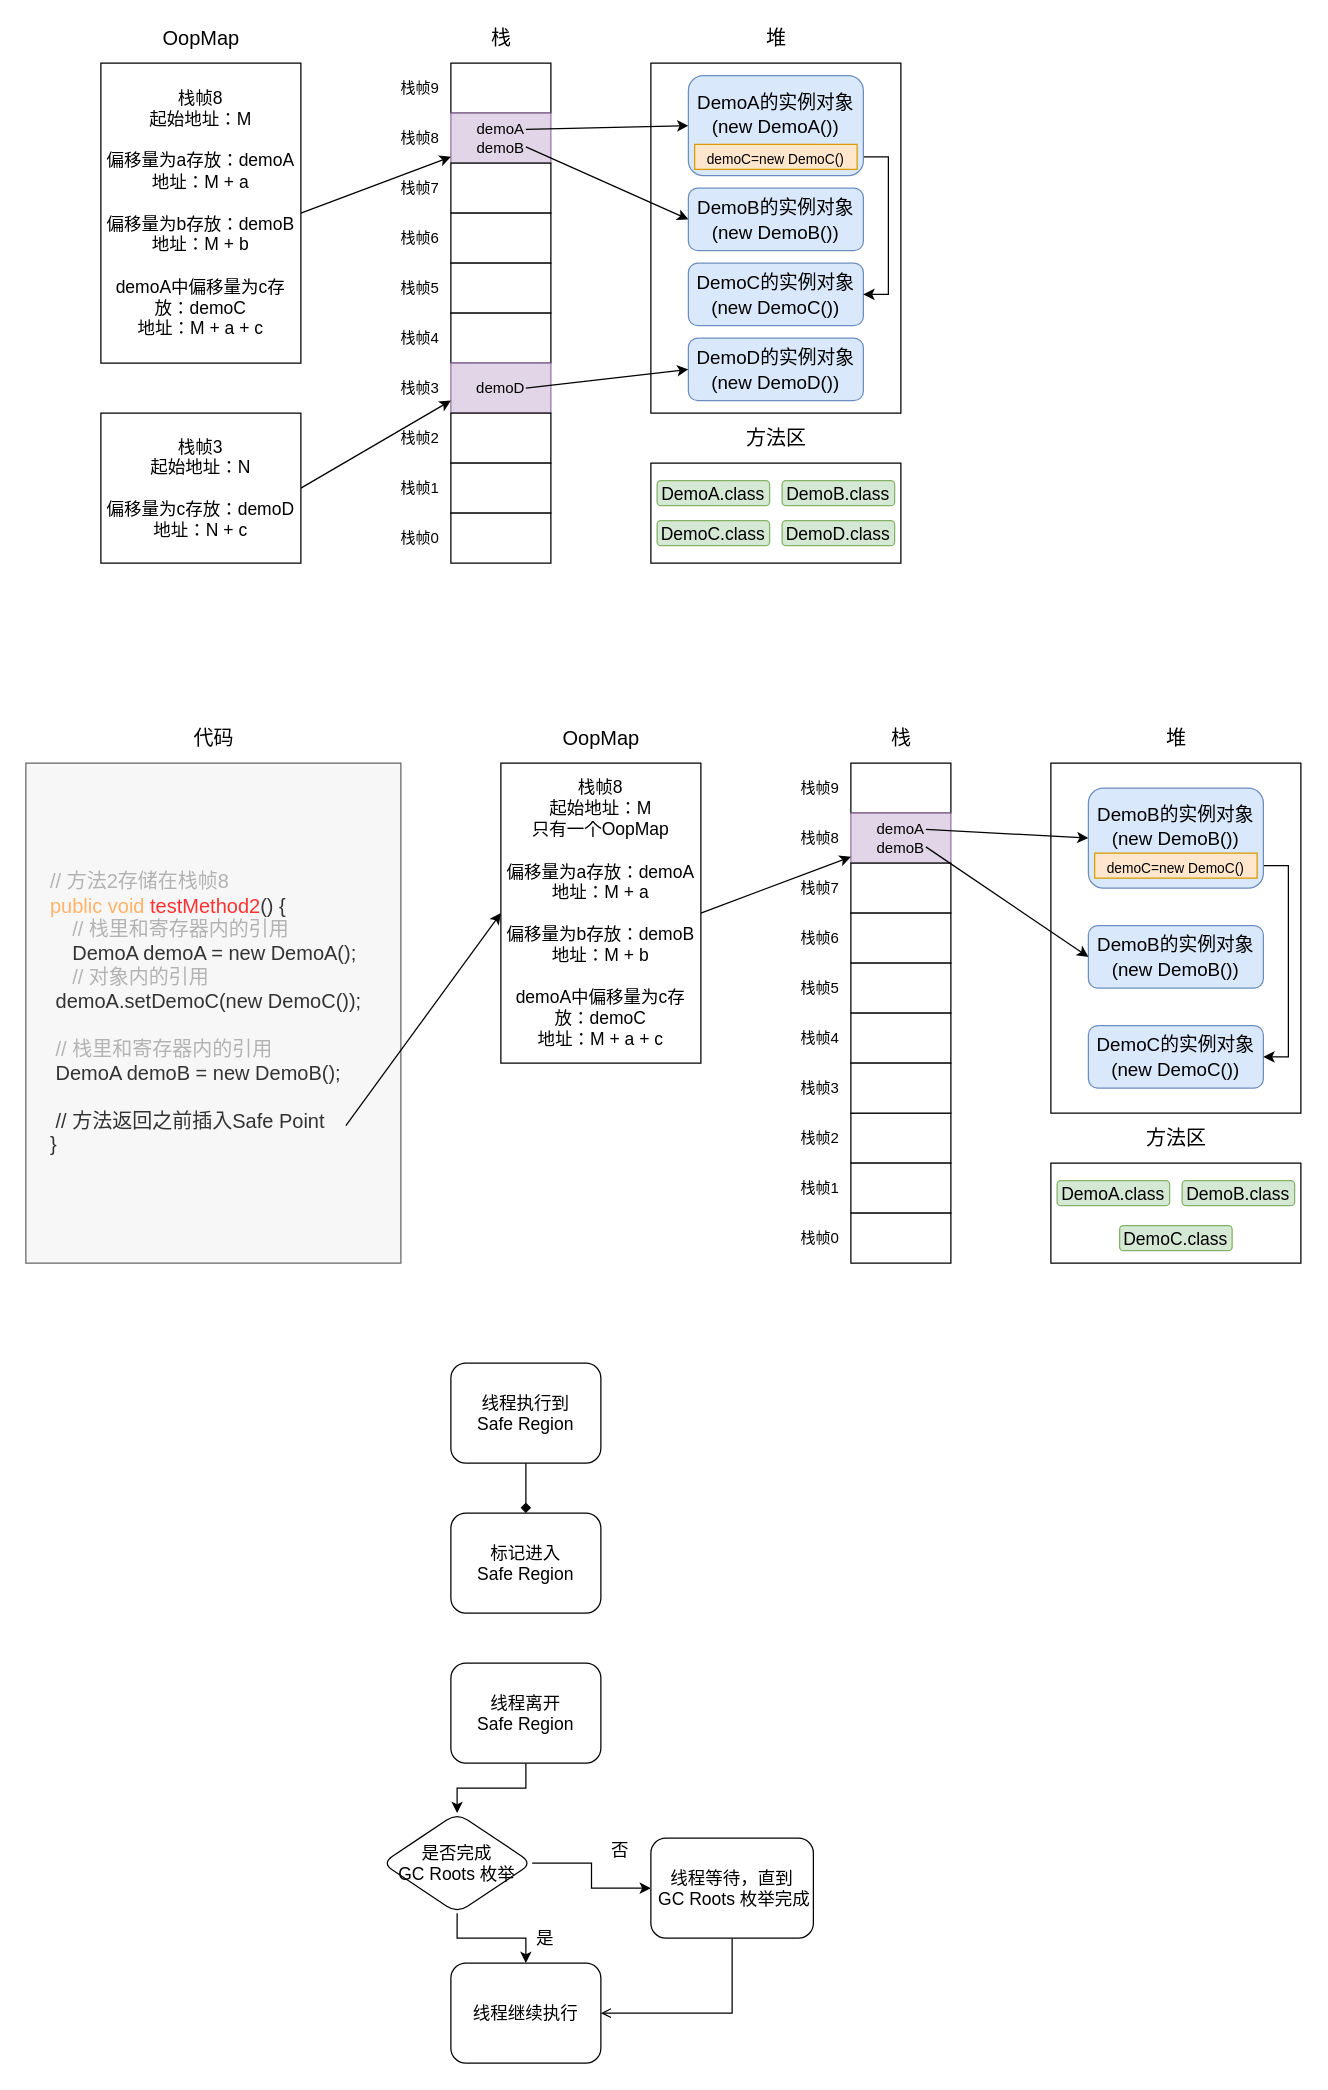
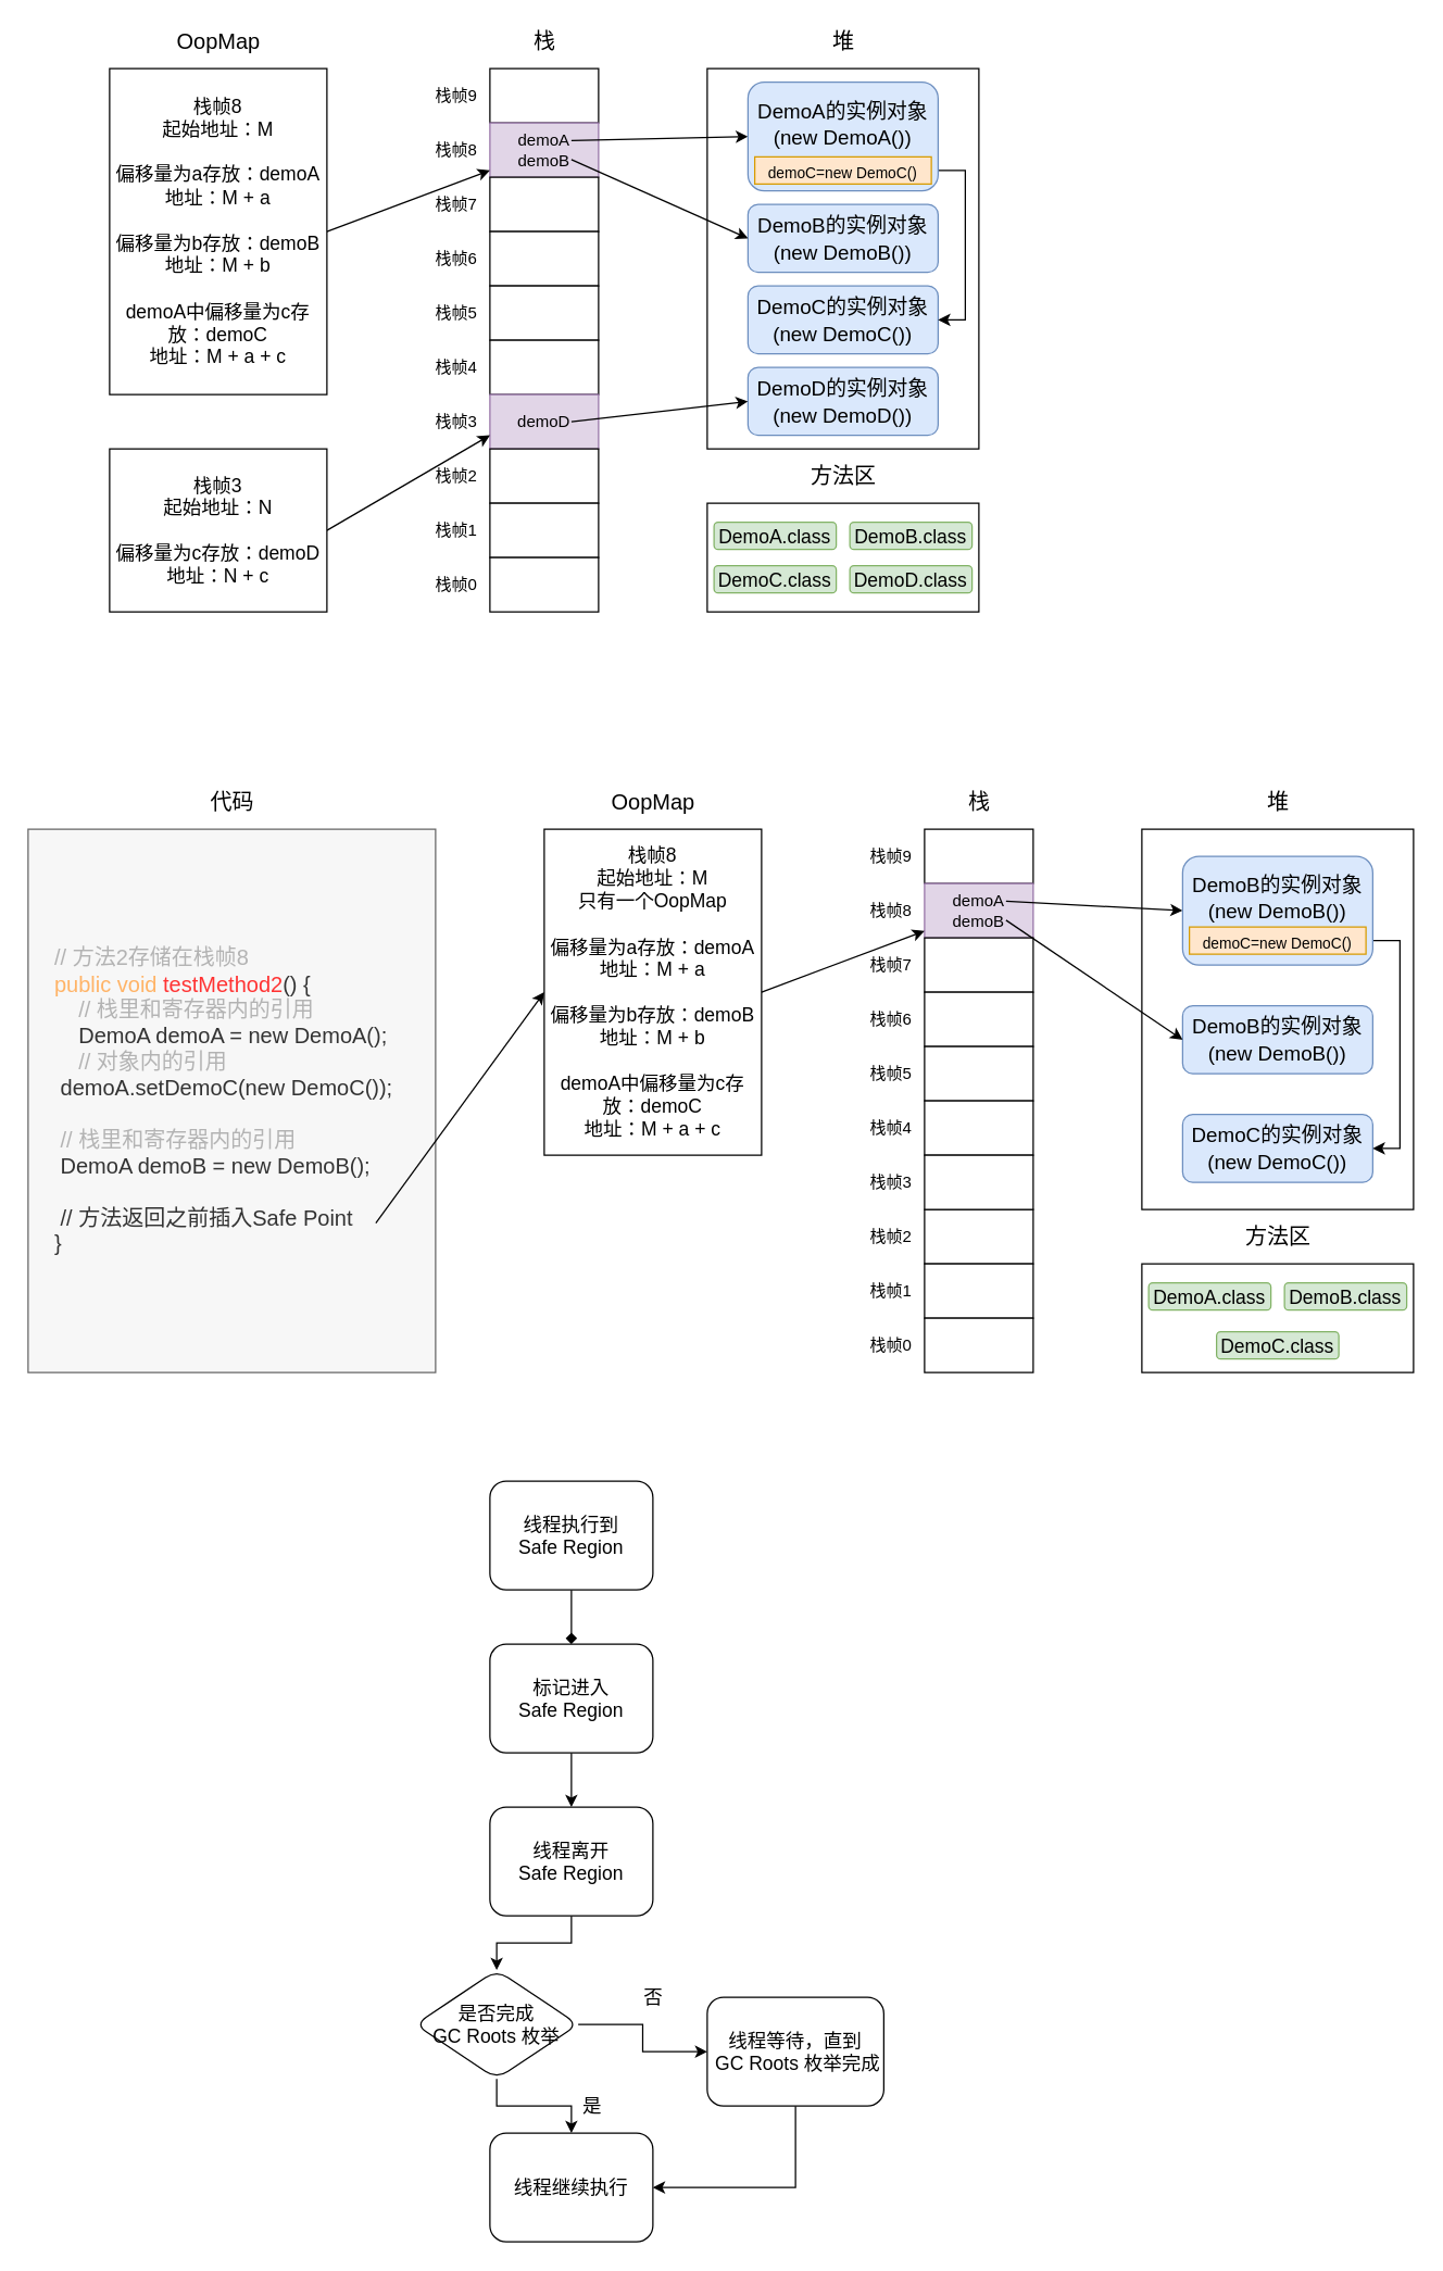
+ <mxCell id="88" value="" style="edgeStyle=orthogonalEdgeStyle;rounded=0;orthogonalLoop=1;jettySize=auto;html=1;fontSize=14;" parent="1" source="89" target="94" edge="1"><mxGeometry relative="1" as="geometry" /></mxCell>
- <mxCell id="98" value="否" style="text;html=1;align=center;verticalAlign=middle;resizable=0;points=[];autosize=1;strokeColor=none;fillColor=none;fontSize=14;" parent="1" vertex="1"><mxGeometry x="480" y="1470" width="30" height="20" as="geometry" /></mxCell>
+ <mxCell id="98" value="否" style="text;html=1;align=center;verticalAlign=middle;resizable=0;points=[];autosize=1;strokeColor=none;fillColor=none;fontSize=14;" parent="1" vertex="1"><mxGeometry x="465" y="1460" width="30" height="20" as="geometry" /></mxCell>
- <mxCell id="96" style="edgeStyle=orthogonalEdgeStyle;rounded=0;orthogonalLoop=1;jettySize=auto;html=1;entryX=1;entryY=0.5;entryDx=0;entryDy=0;fontSize=14;exitX=0.5;exitY=1;exitDx=0;exitDy=0;endArrow=open;" parent="1" source="97" target="95" edge="1"><mxGeometry relative="1" as="geometry" /></mxCell>
+ <mxCell id="96" style="edgeStyle=orthogonalEdgeStyle;rounded=0;orthogonalLoop=1;jettySize=auto;html=1;entryX=1;entryY=0.5;entryDx=0;entryDy=0;fontSize=14;exitX=0.5;exitY=1;exitDx=0;exitDy=0;" parent="1" source="97" target="95" edge="1"><mxGeometry relative="1" as="geometry" /></mxCell>
